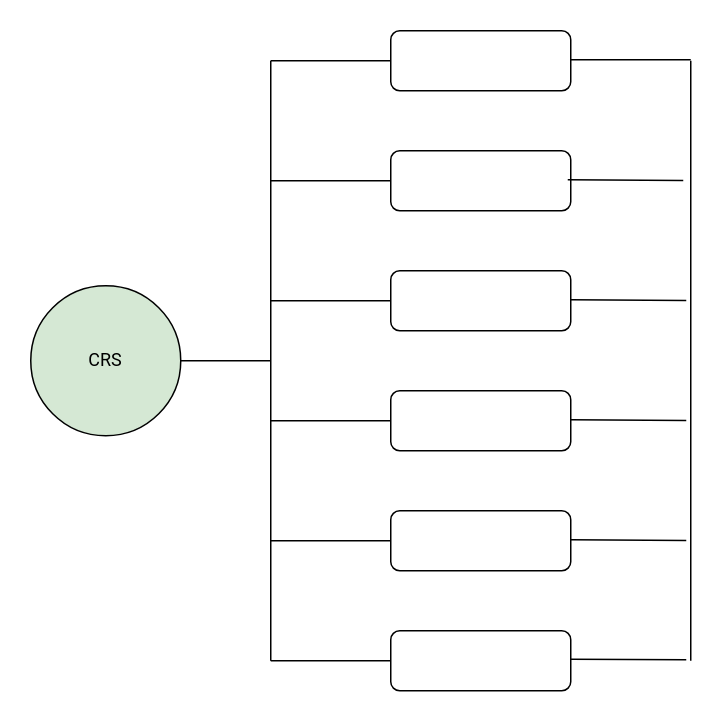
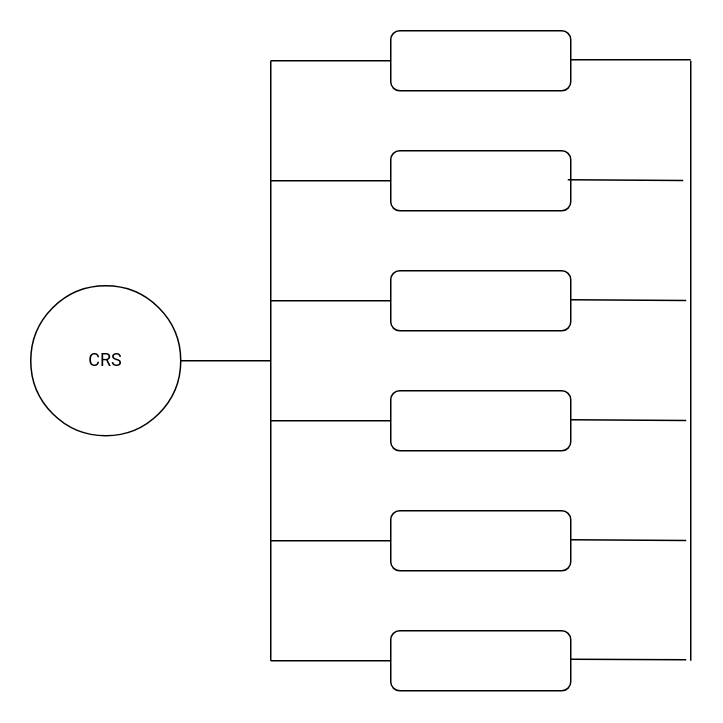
- <mxCell id="2" value="&lt;font face=&quot;roboto&quot; data-font-src=&quot;https://fonts.googleapis.com/css?family=roboto&quot;&gt;CRS&lt;/font&gt;" style="ellipse;whiteSpace=wrap;html=1;aspect=fixed;fillColor=#d5e8d4;" vertex="1" parent="1"><mxGeometry x="20" y="190" width="100" height="100" as="geometry" /></mxCell>
+ <mxCell id="2" value="&lt;font face=&quot;roboto&quot; data-font-src=&quot;https://fonts.googleapis.com/css?family=roboto&quot;&gt;CRS&lt;/font&gt;" style="ellipse;whiteSpace=wrap;html=1;aspect=fixed;" vertex="1" parent="1"><mxGeometry x="20" y="190" width="100" height="100" as="geometry" /></mxCell>
